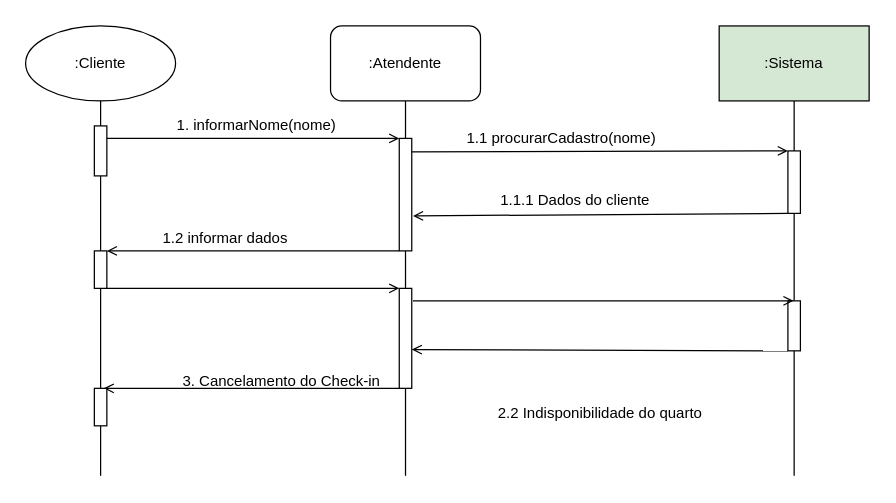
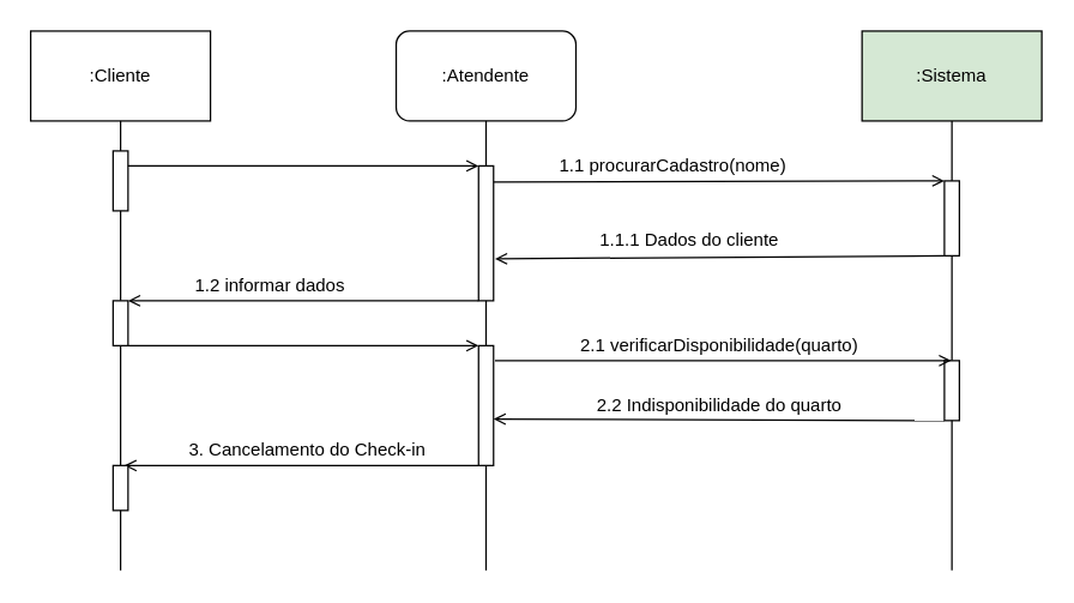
- <mxCell id="2" value=":Cliente" style="ellipse;whiteSpace=wrap;html=1;" parent="1" vertex="1"><mxGeometry x="20" y="20" width="120" height="60" as="geometry" /></mxCell>
+ <mxCell id="2" value=":Cliente" style="rounded=0;whiteSpace=wrap;html=1;" parent="1" vertex="1"><mxGeometry x="20" y="20" width="120" height="60" as="geometry" /></mxCell>
- <mxCell id="13" value="1. informarNome(nome)" style="text;html=1;strokeColor=none;fillColor=none;align=center;verticalAlign=middle;whiteSpace=wrap;rounded=0;" parent="1" vertex="1"><mxGeometry x="140" y="90" width="130" height="20" as="geometry" /></mxCell>
+ <mxCell id="28" value="2.1 verificarDisponibilidade(quarto)" style="text;html=1;strokeColor=none;fillColor=none;align=center;verticalAlign=middle;whiteSpace=wrap;rounded=0;" parent="1" vertex="1"><mxGeometry x="345" y="220" width="270" height="20" as="geometry" /></mxCell>
- <mxCell id="26" value="3. Cancelamento do Check-in" style="text;html=1;strokeColor=none;fillColor=none;align=center;verticalAlign=middle;whiteSpace=wrap;rounded=0;" parent="1" vertex="1"><mxGeometry x="140" y="295" width="170" height="20" as="geometry" /></mxCell>
+ <mxCell id="26" value="3. Cancelamento do Check-in" style="text;html=1;strokeColor=none;fillColor=none;align=center;verticalAlign=middle;whiteSpace=wrap;rounded=0;" parent="1" vertex="1"><mxGeometry x="120" y="290" width="170" height="20" as="geometry" /></mxCell>
- <mxCell id="33" value="2.2 Indisponibilidade do quarto" style="text;html=1;strokeColor=none;fillColor=none;align=center;verticalAlign=middle;whiteSpace=wrap;rounded=0;" parent="1" vertex="1"><mxGeometry x="345" y="320" width="270" height="20" as="geometry" /></mxCell>
+ <mxCell id="33" value="2.2 Indisponibilidade do quarto" style="text;html=1;strokeColor=none;fillColor=none;align=center;verticalAlign=middle;whiteSpace=wrap;rounded=0;" parent="1" vertex="1"><mxGeometry x="345" y="260" width="270" height="20" as="geometry" /></mxCell>
